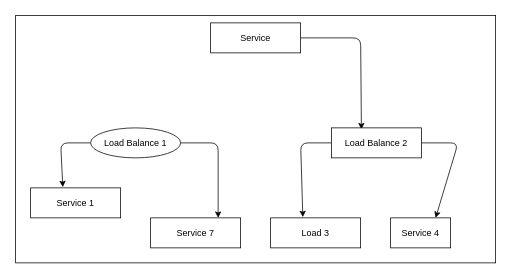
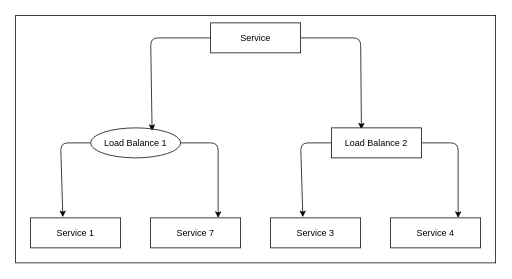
+ <mxCell id="8" style="edgeStyle=none;html=1;entryX=0.683;entryY=0.1;entryDx=0;entryDy=0;entryPerimeter=0;" edge="1" parent="1" source="4" target="7"><mxGeometry relative="1" as="geometry"><Array as="points"><mxPoint x="200" y="50" /></Array></mxGeometry></mxCell>
- <mxCell id="9" value="Service 1" style="html=1;whiteSpace=wrap;" vertex="1" parent="1"><mxGeometry x="40" y="250" width="120" height="40" as="geometry" /></mxCell>
+ <mxCell id="9" value="Service 1" style="html=1;whiteSpace=wrap;" vertex="1" parent="1"><mxGeometry x="40" y="290" width="120" height="40" as="geometry" /></mxCell>
- <mxCell id="14" value="Load 3" style="html=1;whiteSpace=wrap;" vertex="1" parent="1"><mxGeometry x="360" y="290" width="120" height="40" as="geometry" /></mxCell>
+ <mxCell id="14" value="Service 3" style="html=1;whiteSpace=wrap;" vertex="1" parent="1"><mxGeometry x="360" y="290" width="120" height="40" as="geometry" /></mxCell>
- <mxCell id="15" value="Service 4" style="html=1;whiteSpace=wrap;" vertex="1" parent="1"><mxGeometry x="520" y="290" width="80" height="40" as="geometry" /></mxCell>
+ <mxCell id="15" value="Service 4" style="html=1;whiteSpace=wrap;" vertex="1" parent="1"><mxGeometry x="520" y="290" width="120" height="40" as="geometry" /></mxCell>
